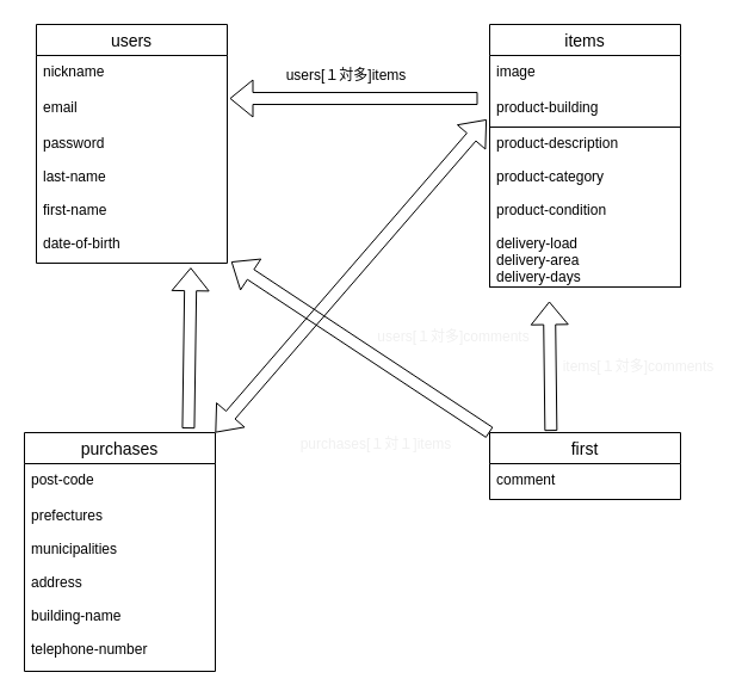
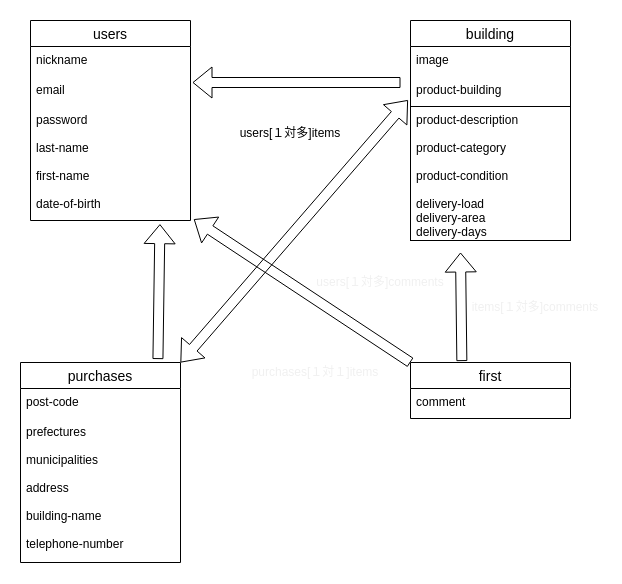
- <mxCell id="8" value="items" style="swimlane;fontStyle=0;childLayout=stackLayout;horizontal=1;startSize=26;horizontalStack=0;resizeParent=1;resizeParentMax=0;resizeLast=0;collapsible=1;marginBottom=0;align=center;fontSize=14;" vertex="1" parent="1"><mxGeometry x="410" y="20" width="160" height="86" as="geometry" /></mxCell>
+ <mxCell id="8" value="building" style="swimlane;fontStyle=0;childLayout=stackLayout;horizontal=1;startSize=26;horizontalStack=0;resizeParent=1;resizeParentMax=0;resizeLast=0;collapsible=1;marginBottom=0;align=center;fontSize=14;" vertex="1" parent="1"><mxGeometry x="410" y="20" width="160" height="86" as="geometry" /></mxCell>
- <mxCell id="18" value="users[１対多]items" style="text;html=1;strokeColor=none;fillColor=none;align=center;verticalAlign=middle;whiteSpace=wrap;rounded=0;" vertex="1" parent="1"><mxGeometry x="220" y="53" width="140" height="20" as="geometry" /></mxCell>
+ <mxCell id="18" value="users[１対多]items" style="text;html=1;strokeColor=none;fillColor=none;align=center;verticalAlign=middle;whiteSpace=wrap;rounded=0;" vertex="1" parent="1"><mxGeometry x="220" y="123" width="140" height="20" as="geometry" /></mxCell>
